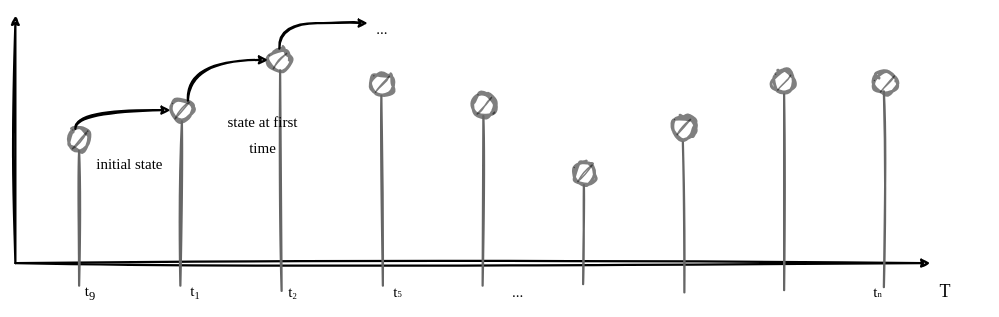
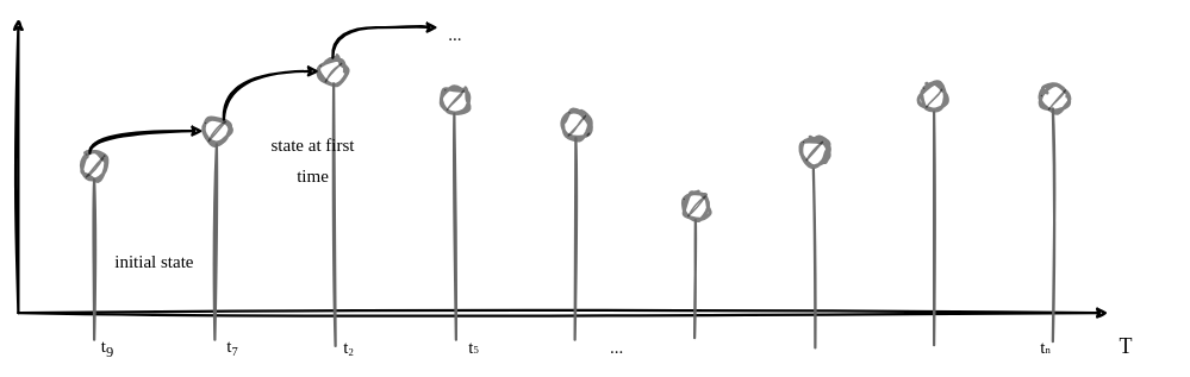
- <mxCell id="25" value="&lt;font style=&quot;font-size: 20px;&quot;&gt;initial state&lt;/font&gt;" style="text;html=1;strokeColor=none;fillColor=none;align=center;verticalAlign=middle;whiteSpace=wrap;rounded=0;sketch=1;strokeWidth=4;opacity=50;fontFamily=Tahoma;fontSize=28;" vertex="1" parent="1"><mxGeometry x="70" y="200" width="205" height="30" as="geometry" /></mxCell>
+ <mxCell id="25" value="&lt;font style=&quot;font-size: 20px;&quot;&gt;initial state&lt;/font&gt;" style="text;html=1;strokeColor=none;fillColor=none;align=center;verticalAlign=middle;whiteSpace=wrap;rounded=0;sketch=1;strokeWidth=4;opacity=50;fontFamily=Tahoma;fontSize=28;" vertex="1" parent="1"><mxGeometry x="70" y="275" width="205" height="30" as="geometry" /></mxCell>
- <mxCell id="28" value="&lt;font style=&quot;border-color: var(--border-color); font-size: 20px;&quot;&gt;t&lt;/font&gt;&lt;font style=&quot;border-color: var(--border-color); font-size: 16.667px;&quot;&gt;&lt;sub style=&quot;border-color: var(--border-color);&quot;&gt;1&lt;/sub&gt;&lt;/font&gt;" style="text;html=1;strokeColor=none;fillColor=none;align=center;verticalAlign=middle;whiteSpace=wrap;rounded=0;sketch=1;strokeWidth=4;opacity=50;fontFamily=Tahoma;fontSize=28;" vertex="1" parent="1"><mxGeometry x="210" y="370" width="100" height="30" as="geometry" /></mxCell>
+ <mxCell id="28" value="&lt;font style=&quot;border-color: var(--border-color); font-size: 20px;&quot;&gt;t&lt;/font&gt;&lt;font style=&quot;border-color: var(--border-color); font-size: 16.667px;&quot;&gt;&lt;sub style=&quot;border-color: var(--border-color);&quot;&gt;7&lt;/sub&gt;&lt;/font&gt;" style="text;html=1;strokeColor=none;fillColor=none;align=center;verticalAlign=middle;whiteSpace=wrap;rounded=0;sketch=1;strokeWidth=4;opacity=50;fontFamily=Tahoma;fontSize=28;" vertex="1" parent="1"><mxGeometry x="210" y="370" width="100" height="30" as="geometry" /></mxCell>
